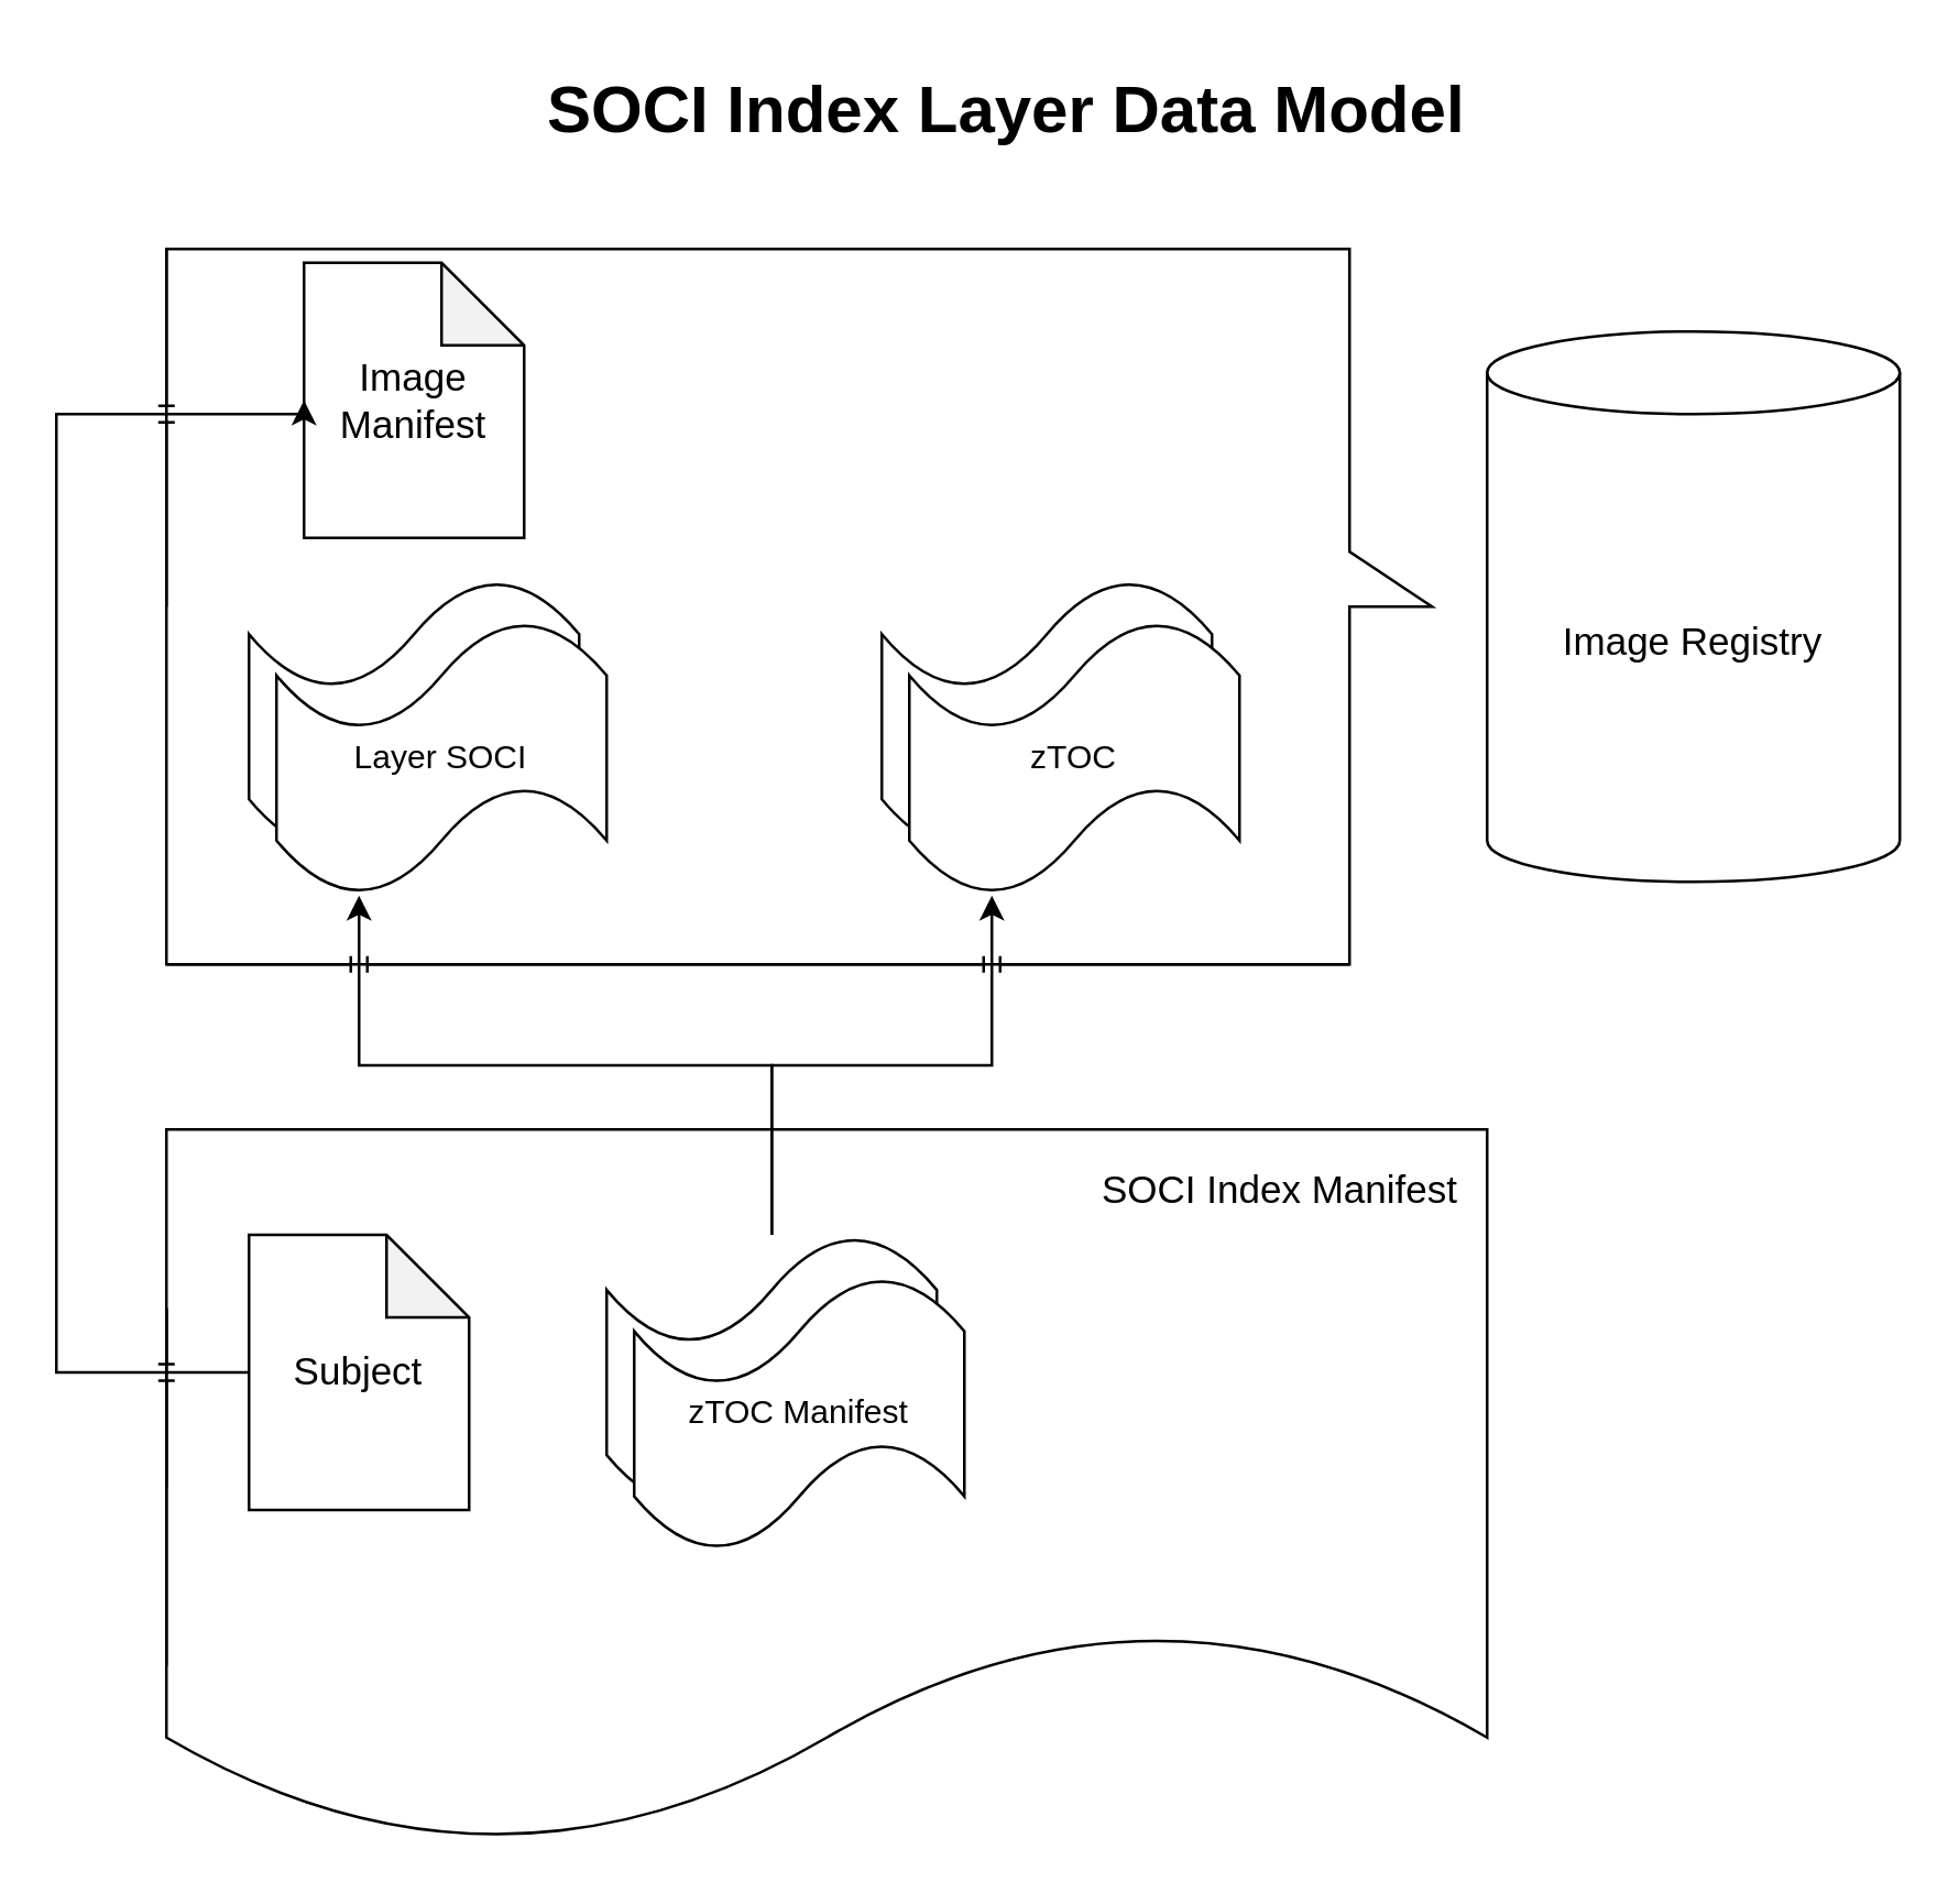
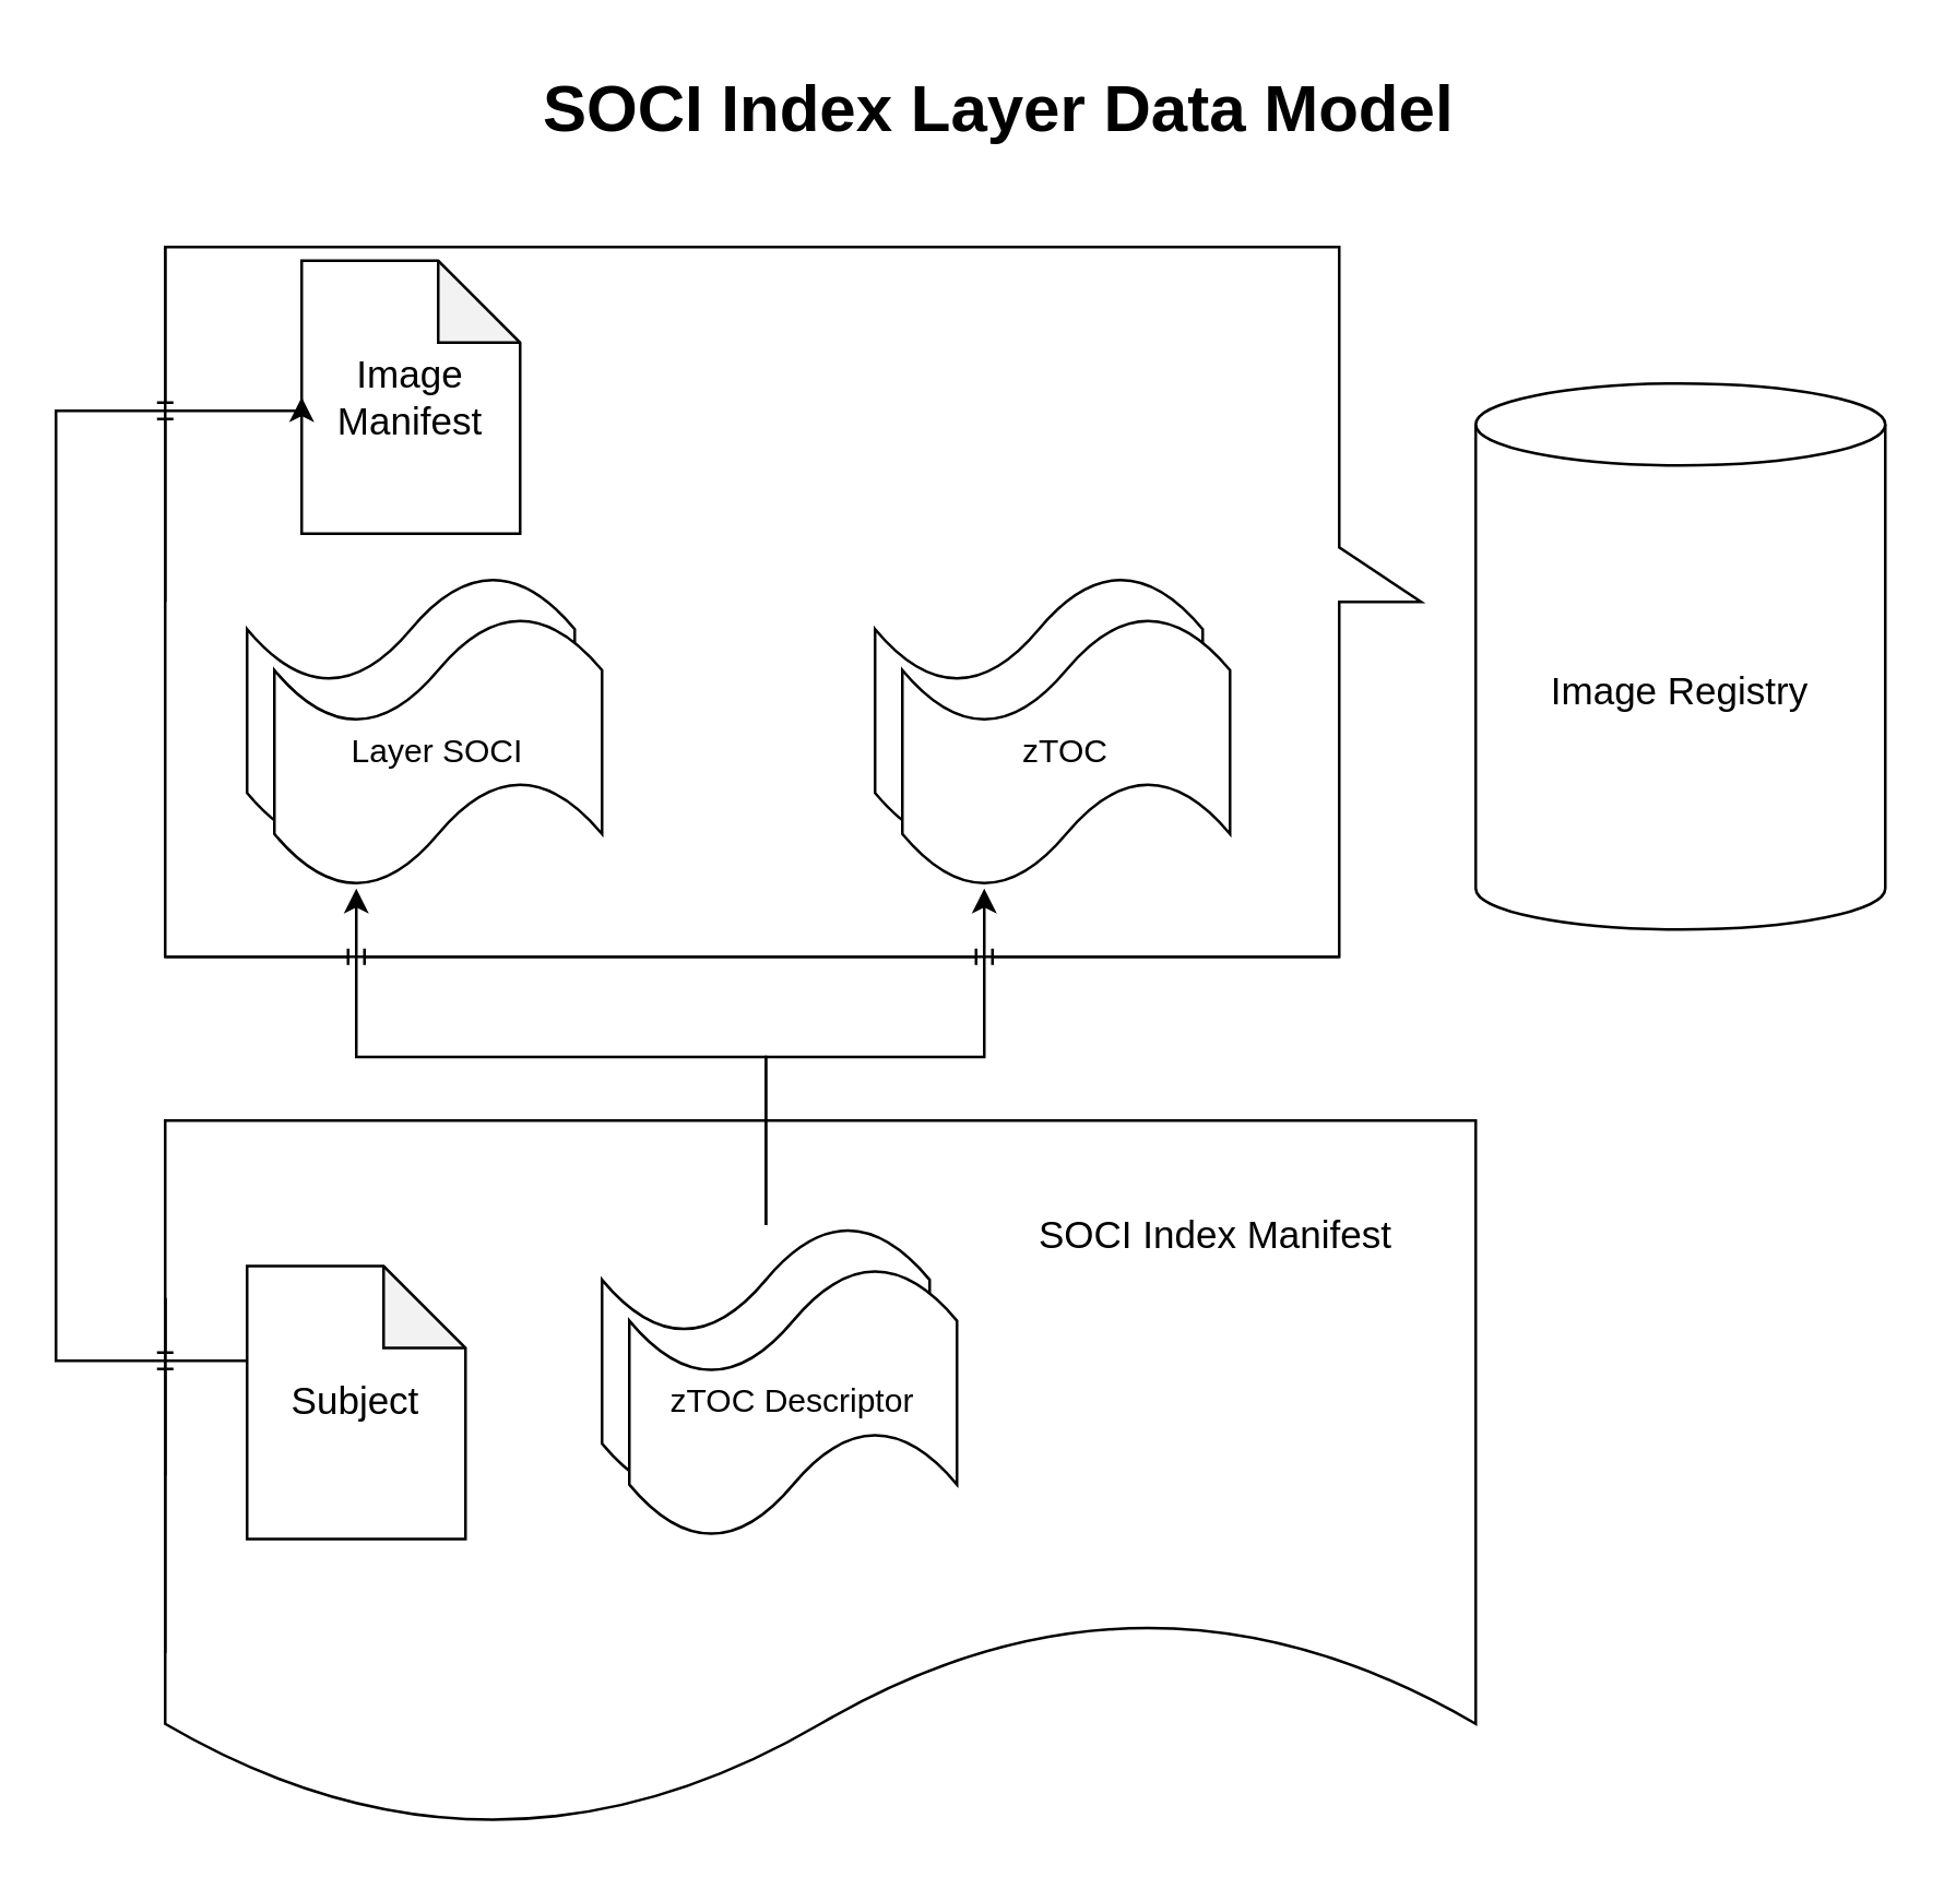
- <mxCell id="4" value="&lt;font style=&quot;font-size: 14px;&quot;&gt;Image Registry&lt;/font&gt;" style="shape=cylinder3;whiteSpace=wrap;html=1;boundedLbl=1;backgroundOutline=1;size=15;" parent="1" vertex="1"><mxGeometry x="540" y="120" width="150" height="200" as="geometry" /></mxCell>
+ <mxCell id="4" value="&lt;font style=&quot;font-size: 14px;&quot;&gt;Image Registry&lt;/font&gt;" style="shape=cylinder3;whiteSpace=wrap;html=1;boundedLbl=1;backgroundOutline=1;size=15;" parent="1" vertex="1"><mxGeometry x="540" y="140" width="150" height="200" as="geometry" /></mxCell>
- <mxCell id="14" value="&lt;font style=&quot;font-size: 14px;&quot;&gt;SOCI Index Manifest&lt;/font&gt;" style="text;html=1;strokeColor=none;fillColor=none;align=center;verticalAlign=middle;whiteSpace=wrap;rounded=0;" parent="1" vertex="1"><mxGeometry x="390" y="410" width="150" height="43.33" as="geometry" /></mxCell>
+ <mxCell id="14" value="&lt;font style=&quot;font-size: 14px;&quot;&gt;SOCI Index Manifest&lt;/font&gt;" style="text;html=1;strokeColor=none;fillColor=none;align=center;verticalAlign=middle;whiteSpace=wrap;rounded=0;" parent="1" vertex="1"><mxGeometry x="370" y="430" width="150" height="43.33" as="geometry" /></mxCell>
- <mxCell id="16" value="&lt;font style=&quot;font-size: 14px;&quot;&gt;Subject&lt;/font&gt;" style="shape=note;whiteSpace=wrap;html=1;backgroundOutline=1;darkOpacity=0.05;" parent="1" vertex="1"><mxGeometry x="90" y="448.33" width="80" height="100" as="geometry" /></mxCell>
+ <mxCell id="16" value="&lt;font style=&quot;font-size: 14px;&quot;&gt;Subject&lt;/font&gt;" style="shape=note;whiteSpace=wrap;html=1;backgroundOutline=1;darkOpacity=0.05;" parent="1" vertex="1"><mxGeometry x="90" y="463.33" width="80" height="100" as="geometry" /></mxCell>
- <mxCell id="20" value="zTOC Manifest" style="shape=tape;whiteSpace=wrap;html=1;" parent="18" vertex="1"><mxGeometry x="10" y="15" width="120" height="100" as="geometry" /></mxCell>
+ <mxCell id="20" value="zTOC Descriptor" style="shape=tape;whiteSpace=wrap;html=1;" parent="18" vertex="1"><mxGeometry x="10" y="15" width="120" height="100" as="geometry" /></mxCell>
